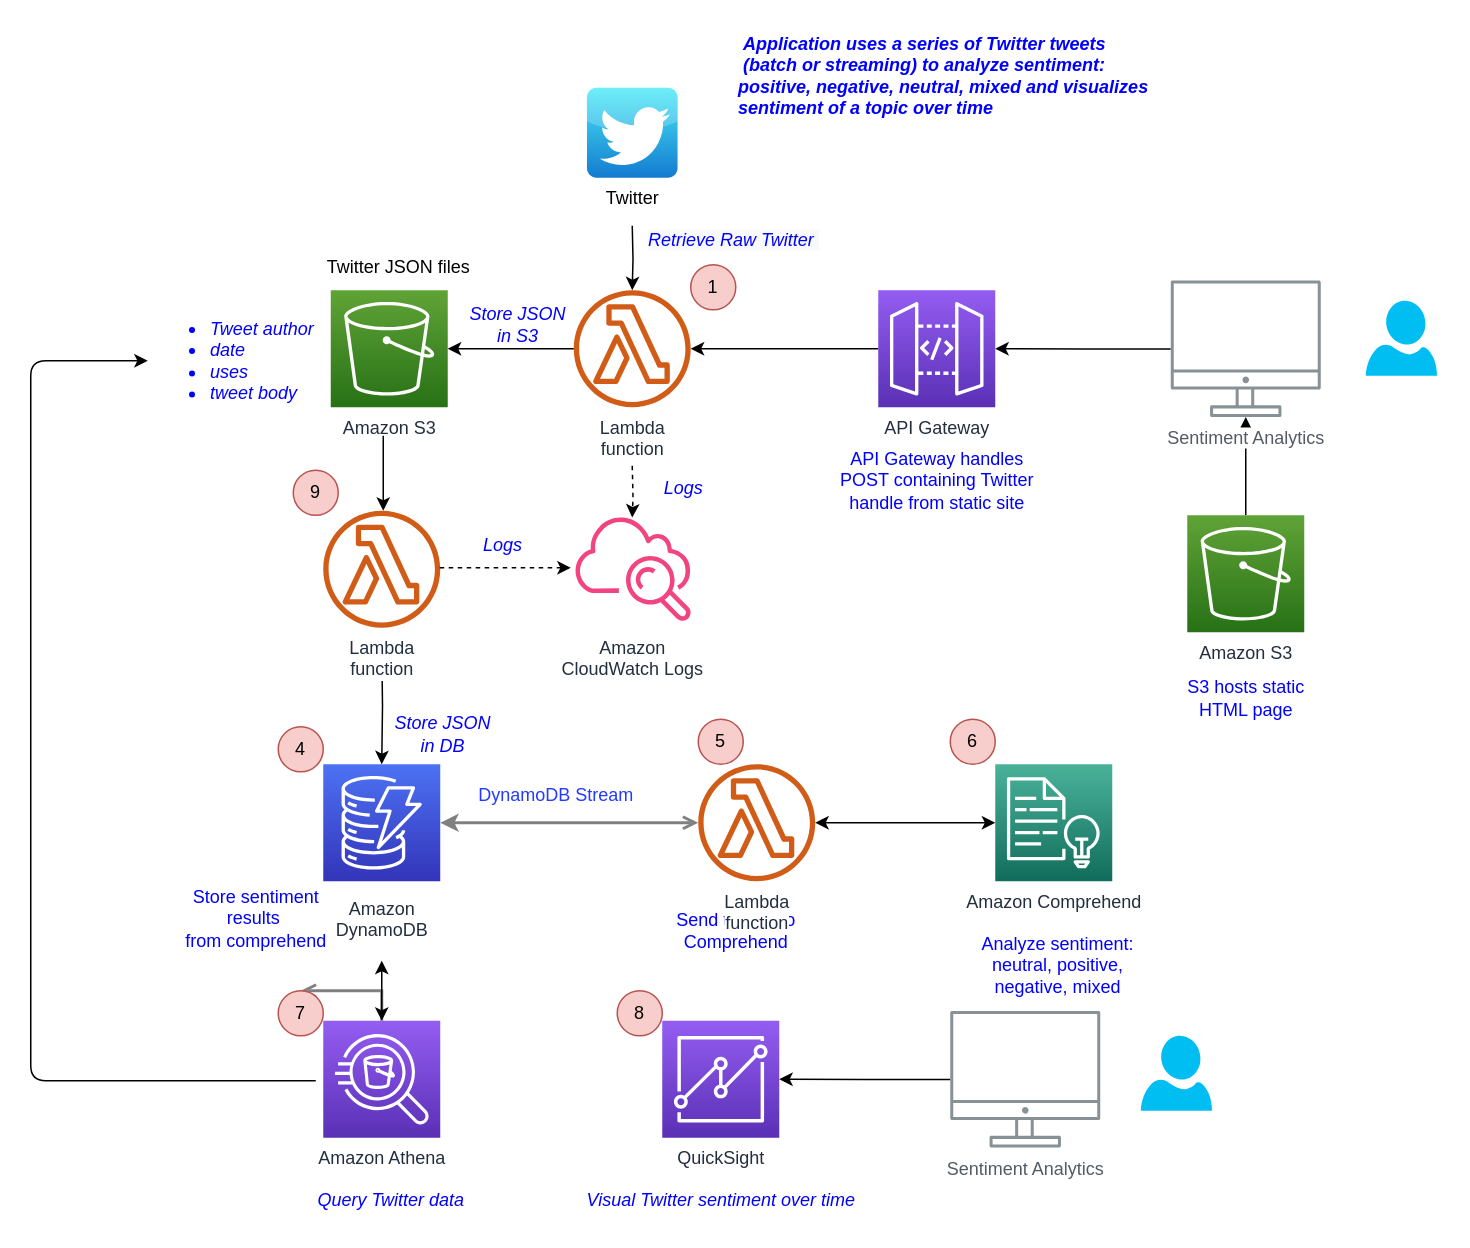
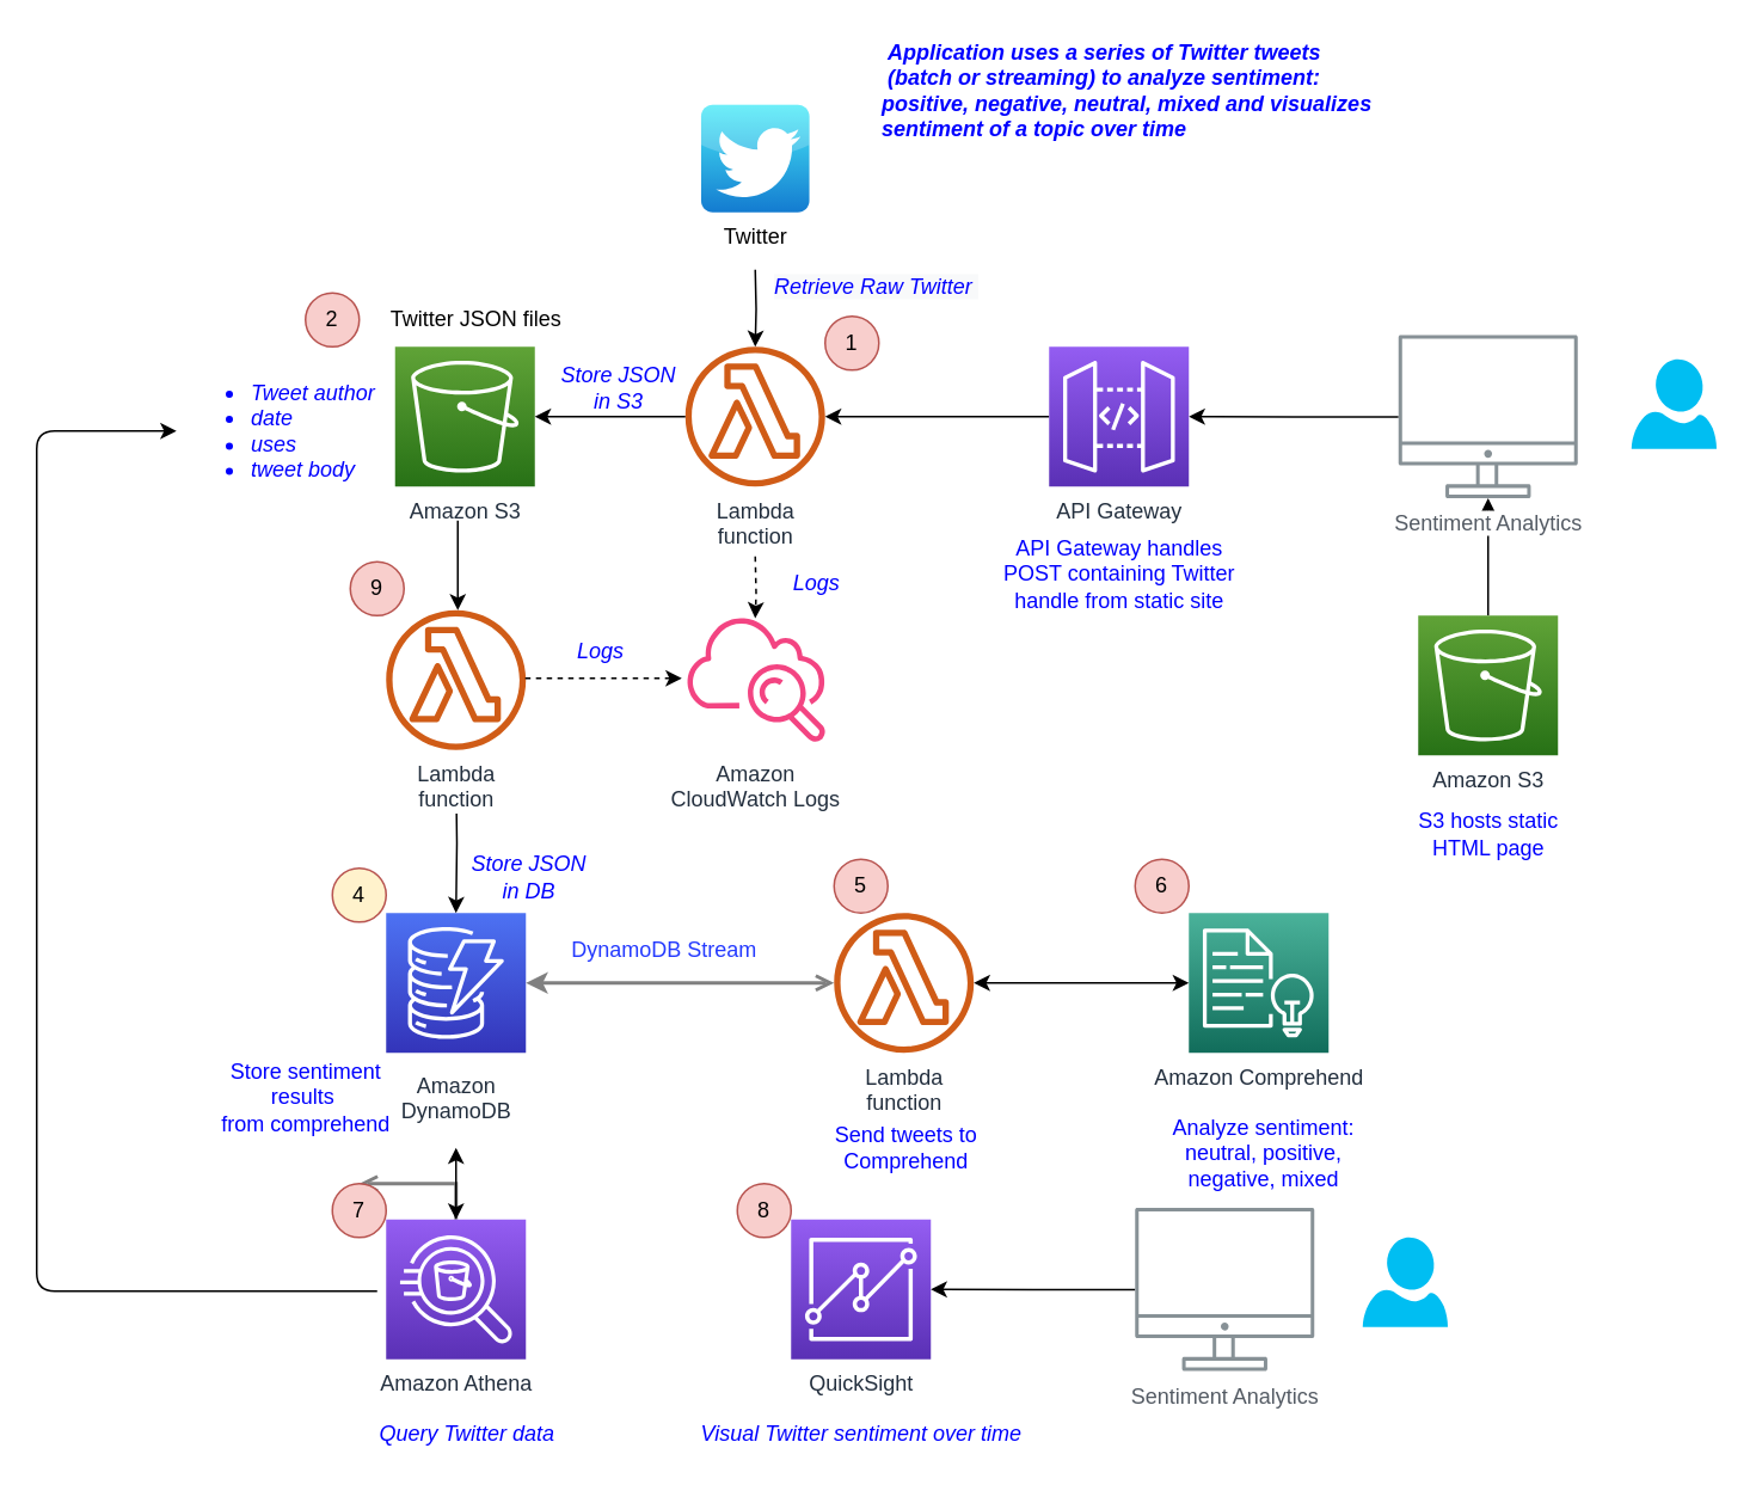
+ <mxCell id="14" value="2" style="ellipse;whiteSpace=wrap;html=1;aspect=fixed;fillColor=#f8cecc;strokeColor=#b85450;" parent="1" vertex="1"><mxGeometry x="170" y="163" width="30" height="30" as="geometry" /></mxCell>
- <mxCell id="33" value="4" style="ellipse;whiteSpace=wrap;html=1;aspect=fixed;fillColor=#f8cecc;strokeColor=#b85450;" parent="1" vertex="1"><mxGeometry x="185" y="484" width="30" height="30" as="geometry" /></mxCell>
+ <mxCell id="33" value="4" style="ellipse;whiteSpace=wrap;html=1;aspect=fixed;fillColor=#fff2cc;strokeColor=#b85450;" parent="1" vertex="1"><mxGeometry x="185" y="484" width="30" height="30" as="geometry" /></mxCell>
- <mxCell id="28" value="Send tweets to &lt;br&gt;Comprehend" style="text;html=1;resizable=1;autosize=1;align=center;verticalAlign=middle;points=[];fillColor=none;strokeColor=none;rounded=0;fontColor=#0000FF;resizeWidth=1;resizeHeight=1;" parent="1" vertex="1"><mxGeometry x="440" y="605" width="100" height="30" as="geometry" /></mxCell>
+ <mxCell id="28" value="Send tweets to &lt;br&gt;Comprehend" style="text;html=1;resizable=1;autosize=1;align=center;verticalAlign=middle;points=[];fillColor=none;strokeColor=none;rounded=0;fontColor=#0000FF;resizeWidth=1;resizeHeight=1;" parent="1" vertex="1"><mxGeometry x="455" y="625" width="100" height="30" as="geometry" /></mxCell>
